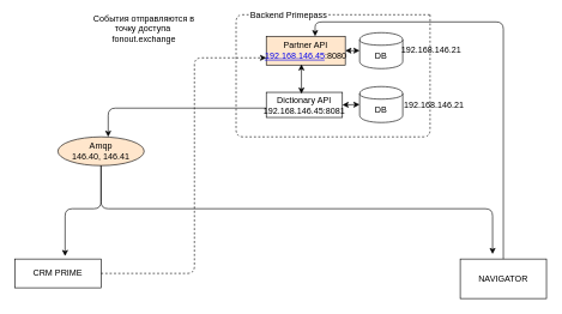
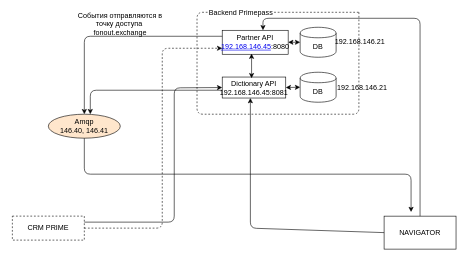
+ <mxCell id="18" value="" style="endArrow=classic;html=1;exitX=0;exitY=0.25;exitDx=0;exitDy=0;entryX=0.5;entryY=0;entryDx=0;entryDy=0;" parent="1" source="2" target="11" edge="1"><mxGeometry width="50" height="50" relative="1" as="geometry"><mxPoint x="80" y="80" as="sourcePoint" /><mxPoint x="110" y="60" as="targetPoint" /><Array as="points"><mxPoint x="140" y="60" /></Array></mxGeometry></mxCell>
- <mxCell id="2" value="Partner API&lt;br&gt;&lt;a href=&quot;http://192.168.146.45/&quot;&gt;192.168.146.45&lt;/a&gt;:8080" style="rounded=0;whiteSpace=wrap;html=1;fillColor=#ffe6cc;" parent="1" vertex="1"><mxGeometry x="370" y="50" width="110" height="40" as="geometry" /></mxCell>
+ <mxCell id="2" value="Partner API&lt;br&gt;&lt;a href=&quot;http://192.168.146.45/&quot;&gt;192.168.146.45&lt;/a&gt;:8080" style="rounded=0;whiteSpace=wrap;html=1;" parent="1" vertex="1"><mxGeometry x="370" y="50" width="110" height="40" as="geometry" /></mxCell>
+ <mxCell id="15" value="" style="endArrow=classic;html=1;exitX=1;exitY=0.25;exitDx=0;exitDy=0;entryX=0;entryY=0.5;entryDx=0;entryDy=0;" parent="1" source="12" target="4" edge="1"><mxGeometry width="50" height="50" relative="1" as="geometry"><mxPoint x="190" y="340" as="sourcePoint" /><mxPoint x="240" y="290" as="targetPoint" /><Array as="points"><mxPoint x="290" y="370" /><mxPoint x="290" y="146" /></Array></mxGeometry></mxCell>
+ <mxCell id="17" value="" style="endArrow=classic;html=1;exitX=0;exitY=0.5;exitDx=0;exitDy=0;entryX=0.443;entryY=1;entryDx=0;entryDy=0;entryPerimeter=0;" parent="1" source="13" target="4" edge="1"><mxGeometry width="50" height="50" relative="1" as="geometry"><mxPoint x="600" y="370" as="sourcePoint" /><mxPoint x="417" y="170" as="targetPoint" /><Array as="points"><mxPoint x="417" y="380" /></Array></mxGeometry></mxCell>
- <mxCell id="19" value="" style="endArrow=classic;html=1;exitX=0.5;exitY=1;exitDx=0;exitDy=0;entryX=0.583;entryY=-0.1;entryDx=0;entryDy=0;entryPerimeter=0;" parent="1" source="11" target="12" edge="1"><mxGeometry width="50" height="50" relative="1" as="geometry"><mxPoint x="180" y="320" as="sourcePoint" /><mxPoint x="230" y="270" as="targetPoint" /><Array as="points"><mxPoint x="140" y="290" /><mxPoint x="90" y="290" /></Array></mxGeometry></mxCell>
- <mxCell id="12" value="CRM PRIME" style="rounded=0;whiteSpace=wrap;html=1;" parent="1" vertex="1"><mxGeometry x="20" y="360" width="120" height="40" as="geometry" /></mxCell>
+ <mxCell id="12" value="CRM PRIME" style="rounded=0;whiteSpace=wrap;html=1;dashed=1;" parent="1" vertex="1"><mxGeometry x="20" y="360" width="120" height="40" as="geometry" /></mxCell>
